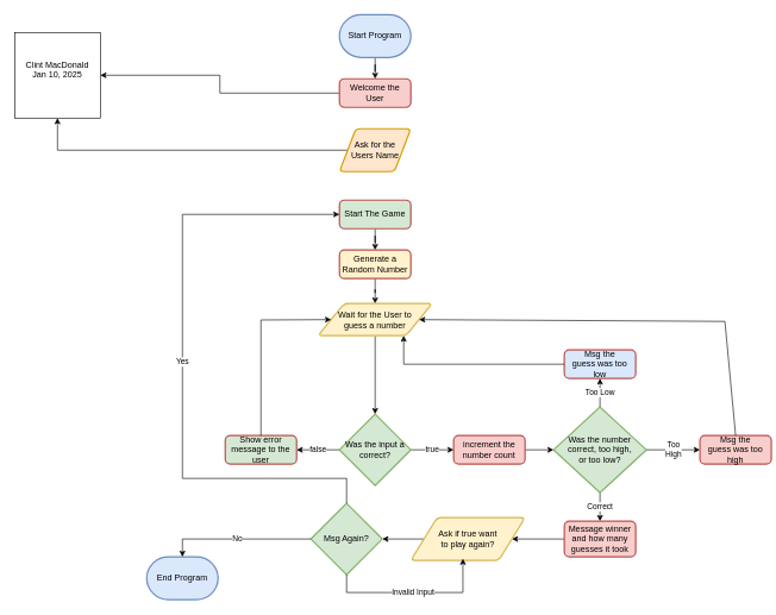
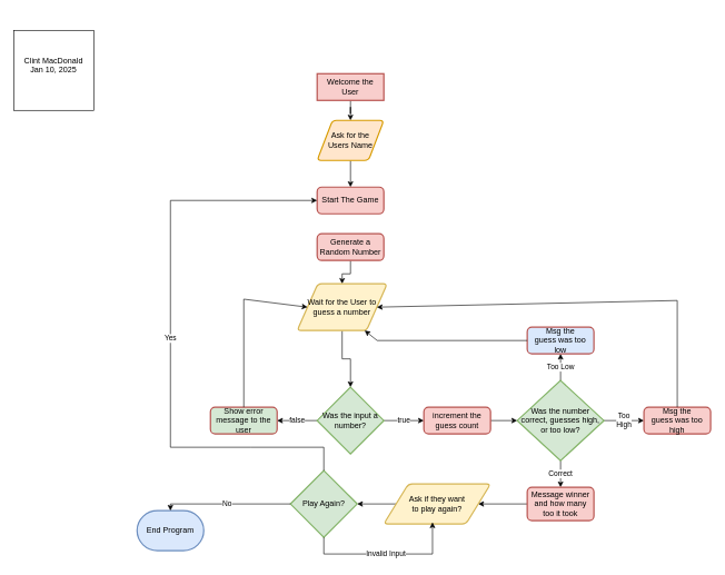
- <mxCell id="4" value="Start Program" style="strokeWidth=2;html=1;shape=mxgraph.flowchart.terminator;whiteSpace=wrap;fillColor=#dae8fc;strokeColor=#6c8ebf;" vertex="1" parent="1"><mxGeometry x="475" y="20" width="100" height="60" as="geometry" /></mxCell>
- <mxCell id="3" value="" style="edgeStyle=orthogonalEdgeStyle;rounded=0;orthogonalLoop=1;jettySize=auto;html=1;entryX=0.5;entryY=0;entryDx=0;entryDy=0;" edge="1" parent="1" source="4" target="6"><mxGeometry relative="1" as="geometry" /></mxCell>
- <mxCell id="5" value="" style="edgeStyle=orthogonalEdgeStyle;rounded=0;orthogonalLoop=1;jettySize=auto;html=1;" edge="1" parent="1" source="6" target="38"><mxGeometry relative="1" as="geometry" /></mxCell>
+ <mxCell id="5" value="" style="edgeStyle=orthogonalEdgeStyle;rounded=0;orthogonalLoop=1;jettySize=auto;html=1;" edge="1" parent="1" source="6" target="8"><mxGeometry relative="1" as="geometry" /></mxCell>
- <mxCell id="6" value="Welcome the User" style="rounded=1;whiteSpace=wrap;html=1;absoluteArcSize=1;arcSize=14;strokeWidth=2;fillColor=#f8cecc;strokeColor=#b85450;" vertex="1" parent="1"><mxGeometry x="475" y="110" width="100" height="40" as="geometry" /></mxCell>
+ <mxCell id="6" value="Welcome the User" style="whiteSpace=wrap;html=1;absoluteArcSize=1;arcSize=14;strokeWidth=2;fillColor=#f8cecc;strokeColor=#b85450;rounded=0;" vertex="1" parent="1"><mxGeometry x="475" y="110" width="100" height="40" as="geometry" /></mxCell>
- <mxCell id="7" value="" style="edgeStyle=orthogonalEdgeStyle;rounded=0;orthogonalLoop=1;jettySize=auto;html=1;" edge="1" parent="1" source="8" target="38"><mxGeometry relative="1" as="geometry" /></mxCell>
+ <mxCell id="7" value="" style="edgeStyle=orthogonalEdgeStyle;rounded=0;orthogonalLoop=1;jettySize=auto;html=1;" edge="1" parent="1" source="8" target="10"><mxGeometry relative="1" as="geometry" /></mxCell>
- <mxCell id="10" value="Start The Game" style="rounded=1;whiteSpace=wrap;html=1;absoluteArcSize=1;arcSize=14;strokeWidth=2;fillColor=#d5e8d4;strokeColor=#b85450;" vertex="1" parent="1"><mxGeometry x="475" y="280" width="100" height="40" as="geometry" /></mxCell>
+ <mxCell id="10" value="Start The Game" style="rounded=1;whiteSpace=wrap;html=1;absoluteArcSize=1;arcSize=14;strokeWidth=2;fillColor=#f8cecc;strokeColor=#b85450;" vertex="1" parent="1"><mxGeometry x="475" y="280" width="100" height="40" as="geometry" /></mxCell>
- <mxCell id="9" value="" style="edgeStyle=orthogonalEdgeStyle;rounded=0;orthogonalLoop=1;jettySize=auto;html=1;" edge="1" parent="1" source="10" target="12"><mxGeometry relative="1" as="geometry" /></mxCell>
- <mxCell id="12" value="Generate a Random Number" style="rounded=1;whiteSpace=wrap;html=1;absoluteArcSize=1;arcSize=14;strokeWidth=2;fillColor=#fff2cc;strokeColor=#b85450;" vertex="1" parent="1"><mxGeometry x="475" y="350" width="100" height="40" as="geometry" /></mxCell>
+ <mxCell id="12" value="Generate a Random Number" style="rounded=1;whiteSpace=wrap;html=1;absoluteArcSize=1;arcSize=14;strokeWidth=2;fillColor=#f8cecc;strokeColor=#b85450;" vertex="1" parent="1"><mxGeometry x="475" y="350" width="100" height="40" as="geometry" /></mxCell>
- <mxCell id="14" value="Wait for the User to&lt;div&gt;guess a number&lt;/div&gt;" style="shape=parallelogram;html=1;strokeWidth=2;perimeter=parallelogramPerimeter;whiteSpace=wrap;rounded=1;arcSize=12;size=0.23;fillColor=#fff2cc;strokeColor=#d6b656;" vertex="1" parent="1"><mxGeometry x="445" y="425" width="160" height="45" as="geometry" /></mxCell>
+ <mxCell id="14" value="Wait for the User to&lt;div&gt;guess a number&lt;/div&gt;" style="shape=parallelogram;html=1;strokeWidth=2;perimeter=parallelogramPerimeter;whiteSpace=wrap;rounded=1;arcSize=12;size=0.23;fillColor=#fff2cc;strokeColor=#d6b656;" vertex="1" parent="1"><mxGeometry x="445" y="425" width="135" height="70" as="geometry" /></mxCell>
- <mxCell id="17" value="Was the input a correct?" style="strokeWidth=2;html=1;shape=mxgraph.flowchart.decision;whiteSpace=wrap;fillColor=#d5e8d4;strokeColor=#82b366;" vertex="1" parent="1"><mxGeometry x="475" y="580" width="100" height="100" as="geometry" /></mxCell>
+ <mxCell id="17" value="Was the input a number?" style="strokeWidth=2;html=1;shape=mxgraph.flowchart.decision;whiteSpace=wrap;fillColor=#d5e8d4;strokeColor=#82b366;" vertex="1" parent="1"><mxGeometry x="475" y="580" width="100" height="100" as="geometry" /></mxCell>
- <mxCell id="21" value="increment the number count" style="rounded=1;whiteSpace=wrap;html=1;absoluteArcSize=1;arcSize=14;strokeWidth=2;fillColor=#f8cecc;strokeColor=#b85450;" vertex="1" parent="1"><mxGeometry x="635" y="610" width="100" height="40" as="geometry" /></mxCell>
+ <mxCell id="21" value="increment the guess count" style="rounded=1;whiteSpace=wrap;html=1;absoluteArcSize=1;arcSize=14;strokeWidth=2;fillColor=#f8cecc;strokeColor=#b85450;" vertex="1" parent="1"><mxGeometry x="635" y="610" width="100" height="40" as="geometry" /></mxCell>
- <mxCell id="25" value="Was the number correct, too high,&lt;div&gt;or too low?&lt;/div&gt;" style="strokeWidth=2;html=1;shape=mxgraph.flowchart.decision;whiteSpace=wrap;fillColor=#d5e8d4;strokeColor=#82b366;" vertex="1" parent="1"><mxGeometry x="775" y="570" width="130" height="120" as="geometry" /></mxCell>
+ <mxCell id="25" value="Was the number correct, guesses high,&lt;div&gt;or too low?&lt;/div&gt;" style="strokeWidth=2;html=1;shape=mxgraph.flowchart.decision;whiteSpace=wrap;fillColor=#d5e8d4;strokeColor=#82b366;" vertex="1" parent="1"><mxGeometry x="775" y="570" width="130" height="120" as="geometry" /></mxCell>
- <mxCell id="28" value="Msg the guess&amp;nbsp;&lt;span style=&quot;background-color: transparent; color: light-dark(rgb(0, 0, 0), rgb(255, 255, 255));&quot;&gt;was too high&lt;/span&gt;" style="rounded=1;whiteSpace=wrap;html=1;absoluteArcSize=1;arcSize=14;strokeWidth=2;fillColor=#f8cecc;strokeColor=#b85450;" vertex="1" parent="1"><mxGeometry x="980" y="610" width="100" height="40" as="geometry" /></mxCell>
+ <mxCell id="28" value="Msg the guess&amp;nbsp;&lt;span style=&quot;background-color: transparent; color: light-dark(rgb(0, 0, 0), rgb(255, 255, 255));&quot;&gt;was too high&lt;/span&gt;" style="rounded=1;whiteSpace=wrap;html=1;absoluteArcSize=1;arcSize=14;strokeWidth=2;fillColor=#f8cecc;strokeColor=#b85450;" vertex="1" parent="1"><mxGeometry x="965" y="610" width="100" height="40" as="geometry" /></mxCell>
- <mxCell id="34" value="Msg Again?" style="strokeWidth=2;html=1;shape=mxgraph.flowchart.decision;whiteSpace=wrap;fillColor=#d5e8d4;strokeColor=#82b366;" vertex="1" parent="1"><mxGeometry x="435" y="705" width="100" height="100" as="geometry" /></mxCell>
+ <mxCell id="34" value="Play Again?" style="strokeWidth=2;html=1;shape=mxgraph.flowchart.decision;whiteSpace=wrap;fillColor=#d5e8d4;strokeColor=#82b366;" vertex="1" parent="1"><mxGeometry x="435" y="705" width="100" height="100" as="geometry" /></mxCell>
- <mxCell id="33" value="Ask if true want&lt;div&gt;to play again?&lt;/div&gt;" style="shape=parallelogram;html=1;strokeWidth=2;perimeter=parallelogramPerimeter;whiteSpace=wrap;rounded=1;arcSize=12;size=0.23;fillColor=#fff2cc;strokeColor=#d6b656;" vertex="1" parent="1"><mxGeometry x="575" y="725" width="160" height="60" as="geometry" /></mxCell>
+ <mxCell id="33" value="Ask if they want&lt;div&gt;to play again?&lt;/div&gt;" style="shape=parallelogram;html=1;strokeWidth=2;perimeter=parallelogramPerimeter;whiteSpace=wrap;rounded=1;arcSize=12;size=0.23;fillColor=#fff2cc;strokeColor=#d6b656;" vertex="1" parent="1"><mxGeometry x="575" y="725" width="160" height="60" as="geometry" /></mxCell>
- <mxCell id="31" value="Message winner&lt;div&gt;and how many guesses it took&lt;/div&gt;" style="rounded=1;whiteSpace=wrap;html=1;absoluteArcSize=1;arcSize=14;strokeWidth=2;fillColor=#f8cecc;strokeColor=#b85450;" vertex="1" parent="1"><mxGeometry x="790" y="730" width="100" height="50" as="geometry" /></mxCell>
+ <mxCell id="31" value="Message winner&lt;div&gt;and how many too it took&lt;/div&gt;" style="rounded=1;whiteSpace=wrap;html=1;absoluteArcSize=1;arcSize=14;strokeWidth=2;fillColor=#f8cecc;strokeColor=#b85450;" vertex="1" parent="1"><mxGeometry x="790" y="730" width="100" height="50" as="geometry" /></mxCell>
- <mxCell id="2" value="End Program" style="strokeWidth=2;html=1;shape=mxgraph.flowchart.terminator;whiteSpace=wrap;fillColor=#dae8fc;strokeColor=#6c8ebf;" vertex="1" parent="1"><mxGeometry x="205" y="780" width="100" height="60" as="geometry" /></mxCell>
+ <mxCell id="2" value="End Program" style="strokeWidth=2;html=1;shape=mxgraph.flowchart.terminator;whiteSpace=wrap;fillColor=#dae8fc;strokeColor=#6c8ebf;" vertex="1" parent="1"><mxGeometry x="205" y="765" width="100" height="60" as="geometry" /></mxCell>
